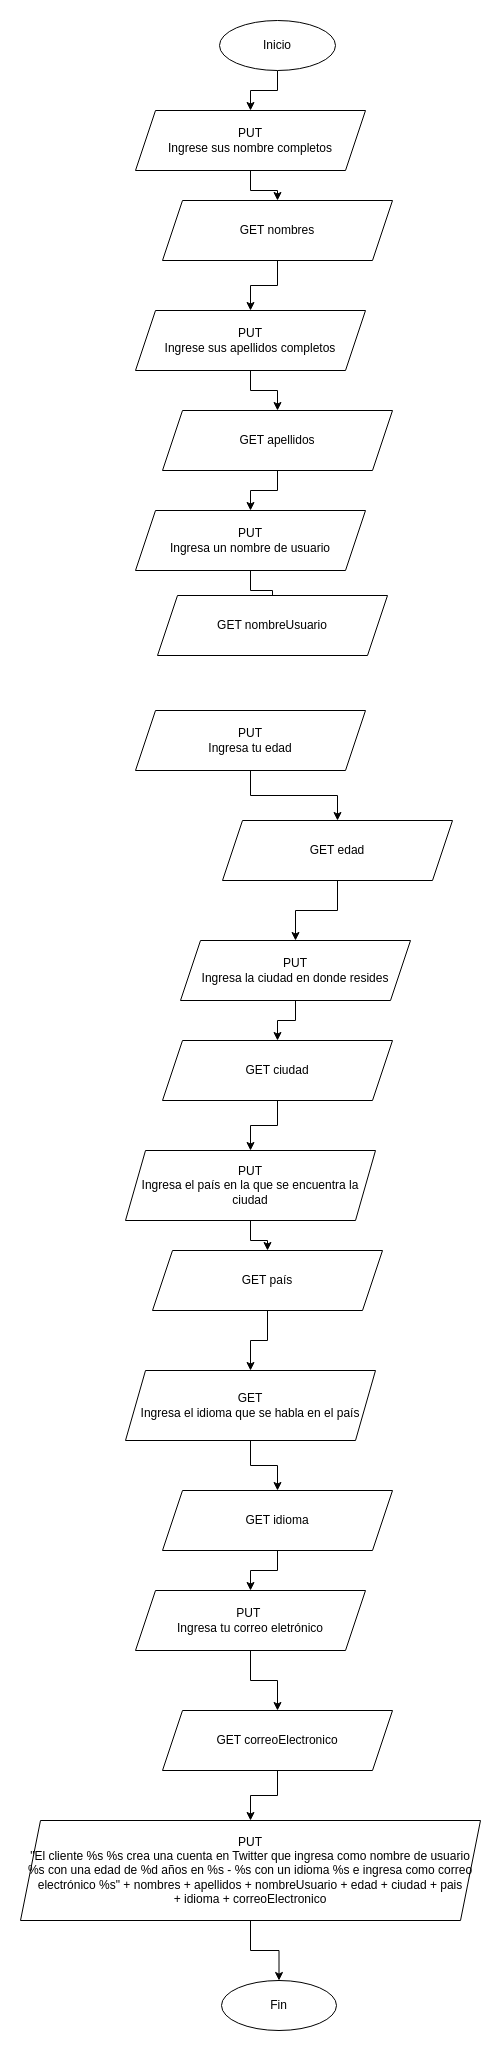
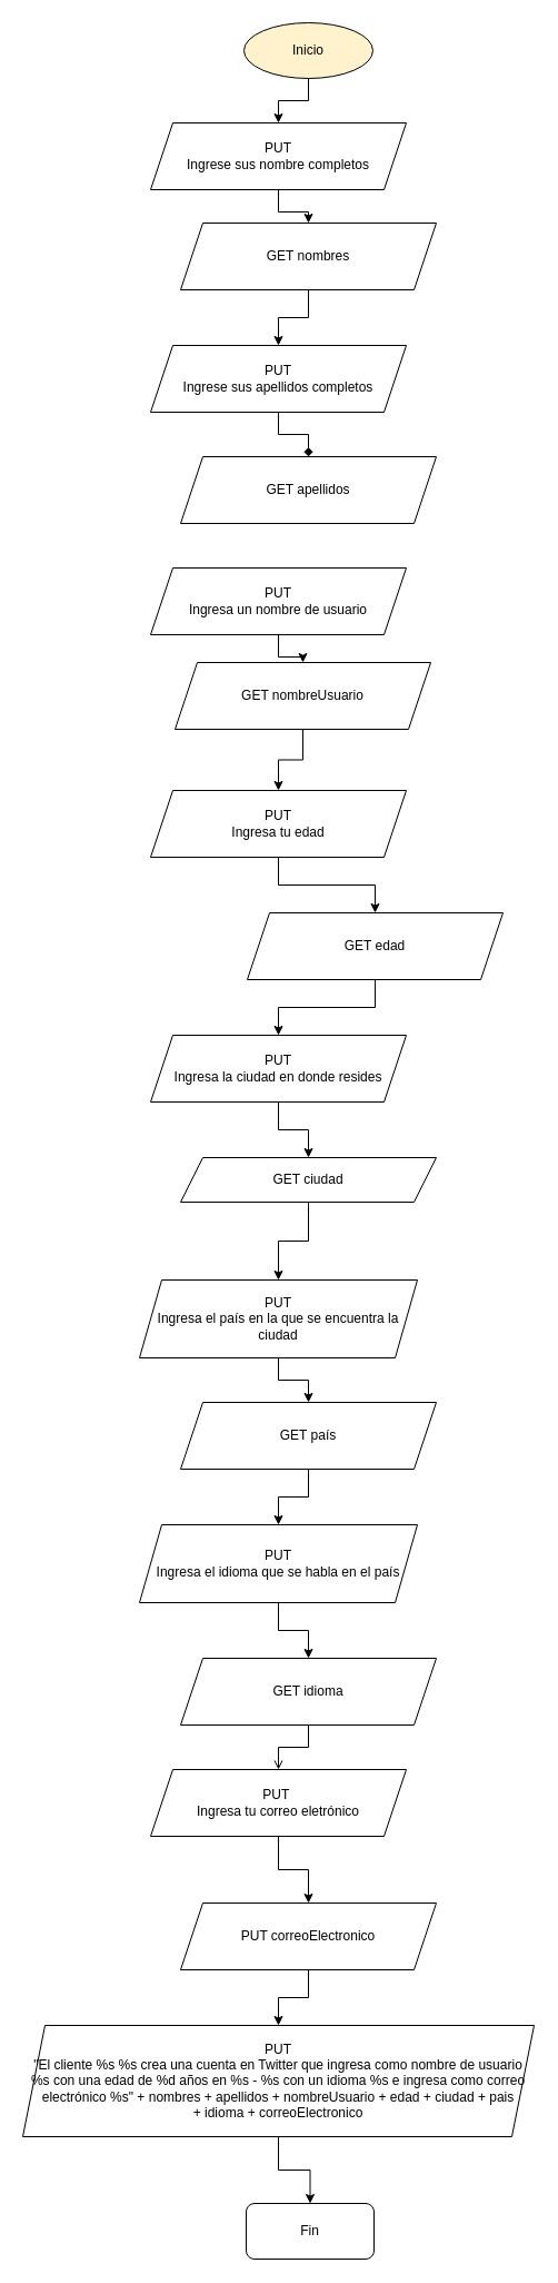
- <mxCell id="3" value="Inicio" style="ellipse;whiteSpace=wrap;html=1;" vertex="1" parent="1"><mxGeometry x="219" y="20" width="116" height="50" as="geometry" /></mxCell>
+ <mxCell id="3" value="Inicio" style="ellipse;whiteSpace=wrap;html=1;fillColor=#fff2cc;" vertex="1" parent="1"><mxGeometry x="219" y="20" width="116" height="50" as="geometry" /></mxCell>
- <mxCell id="8" value="" style="edgeStyle=orthogonalEdgeStyle;rounded=0;orthogonalLoop=1;jettySize=auto;html=1;" edge="1" parent="1" source="9" target="11"><mxGeometry relative="1" as="geometry" /></mxCell>
+ <mxCell id="8" value="" style="edgeStyle=orthogonalEdgeStyle;rounded=0;orthogonalLoop=1;jettySize=auto;html=1;endArrow=diamond;" edge="1" parent="1" source="9" target="11"><mxGeometry relative="1" as="geometry" /></mxCell>
- <mxCell id="10" value="" style="edgeStyle=orthogonalEdgeStyle;rounded=0;orthogonalLoop=1;jettySize=auto;html=1;" edge="1" parent="1" source="11" target="13"><mxGeometry relative="1" as="geometry" /></mxCell>
- <mxCell id="12" value="" style="edgeStyle=orthogonalEdgeStyle;rounded=0;orthogonalLoop=1;jettySize=auto;html=1;endArrow=none;" edge="1" parent="1" source="13" target="15"><mxGeometry relative="1" as="geometry" /></mxCell>
+ <mxCell id="12" value="" style="edgeStyle=orthogonalEdgeStyle;rounded=0;orthogonalLoop=1;jettySize=auto;html=1;" edge="1" parent="1" source="13" target="15"><mxGeometry relative="1" as="geometry" /></mxCell>
+ <mxCell id="14" value="" style="edgeStyle=orthogonalEdgeStyle;rounded=0;orthogonalLoop=1;jettySize=auto;html=1;" edge="1" parent="1" source="15" target="17"><mxGeometry relative="1" as="geometry" /></mxCell>
- <mxCell id="21" value="PUT&lt;br&gt;Ingresa la ciudad en donde resides" style="shape=parallelogram;perimeter=parallelogramPerimeter;whiteSpace=wrap;html=1;fixedSize=1;" vertex="1" parent="1"><mxGeometry x="180" y="940" width="230" height="60" as="geometry" /></mxCell>
+ <mxCell id="21" value="PUT&lt;br&gt;Ingresa la ciudad en donde resides" style="shape=parallelogram;perimeter=parallelogramPerimeter;whiteSpace=wrap;html=1;fixedSize=1;" vertex="1" parent="1"><mxGeometry x="135" y="930" width="230" height="60" as="geometry" /></mxCell>
- <mxCell id="23" value="GET ciudad" style="shape=parallelogram;perimeter=parallelogramPerimeter;whiteSpace=wrap;html=1;fixedSize=1;" vertex="1" parent="1"><mxGeometry x="162" y="1040" width="230" height="60" as="geometry" /></mxCell>
+ <mxCell id="23" value="GET ciudad" style="shape=parallelogram;perimeter=parallelogramPerimeter;whiteSpace=wrap;html=1;fixedSize=1;" vertex="1" parent="1"><mxGeometry x="162" y="1040" width="230" height="40" as="geometry" /></mxCell>
- <mxCell id="27" value="GET país" style="shape=parallelogram;perimeter=parallelogramPerimeter;whiteSpace=wrap;html=1;fixedSize=1;" vertex="1" parent="1"><mxGeometry x="152" y="1250" width="230" height="60" as="geometry" /></mxCell>
+ <mxCell id="27" value="GET país" style="shape=parallelogram;perimeter=parallelogramPerimeter;whiteSpace=wrap;html=1;fixedSize=1;" vertex="1" parent="1"><mxGeometry x="162" y="1260" width="230" height="60" as="geometry" /></mxCell>
- <mxCell id="29" value="GET&lt;br&gt;Ingresa el idioma que se habla en el país" style="shape=parallelogram;perimeter=parallelogramPerimeter;whiteSpace=wrap;html=1;fixedSize=1;" vertex="1" parent="1"><mxGeometry x="125" y="1370" width="250" height="70" as="geometry" /></mxCell>
+ <mxCell id="29" value="PUT&lt;br&gt;Ingresa el idioma que se habla en el país" style="shape=parallelogram;perimeter=parallelogramPerimeter;whiteSpace=wrap;html=1;fixedSize=1;" vertex="1" parent="1"><mxGeometry x="125" y="1370" width="250" height="70" as="geometry" /></mxCell>
- <mxCell id="30" value="" style="edgeStyle=orthogonalEdgeStyle;rounded=0;orthogonalLoop=1;jettySize=auto;html=1;" edge="1" parent="1" source="31" target="33"><mxGeometry relative="1" as="geometry" /></mxCell>
+ <mxCell id="30" value="" style="edgeStyle=orthogonalEdgeStyle;rounded=0;orthogonalLoop=1;jettySize=auto;html=1;endArrow=open;" edge="1" parent="1" source="31" target="33"><mxGeometry relative="1" as="geometry" /></mxCell>
- <mxCell id="35" value="GET correoElectronico" style="shape=parallelogram;perimeter=parallelogramPerimeter;whiteSpace=wrap;html=1;fixedSize=1;" vertex="1" parent="1"><mxGeometry x="162" y="1710" width="230" height="60" as="geometry" /></mxCell>
+ <mxCell id="35" value="PUT correoElectronico" style="shape=parallelogram;perimeter=parallelogramPerimeter;whiteSpace=wrap;html=1;fixedSize=1;" vertex="1" parent="1"><mxGeometry x="162" y="1710" width="230" height="60" as="geometry" /></mxCell>
- <mxCell id="38" value="Fin" style="ellipse;whiteSpace=wrap;html=1;" vertex="1" parent="1"><mxGeometry x="221" y="1980" width="115" height="50" as="geometry" /></mxCell>
+ <mxCell id="38" value="Fin" style="whiteSpace=wrap;html=1;rounded=1;" vertex="1" parent="1"><mxGeometry x="221" y="1980" width="115" height="50" as="geometry" /></mxCell>
